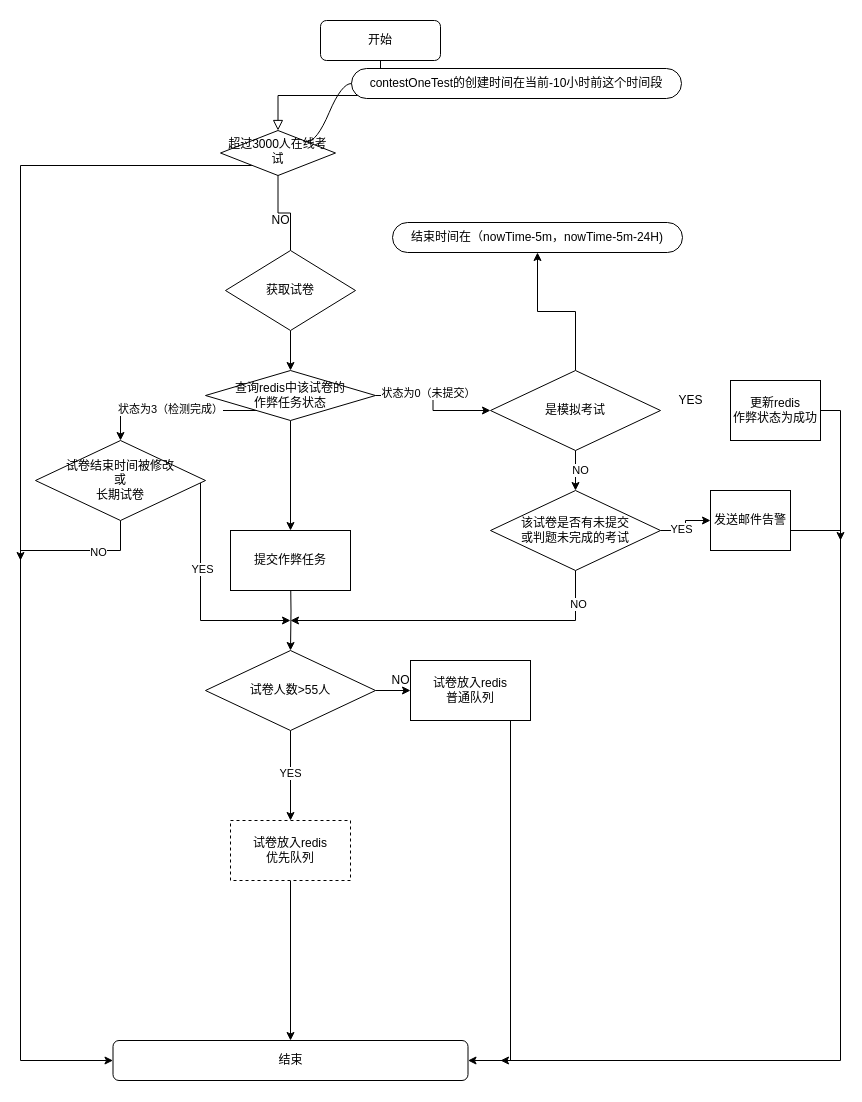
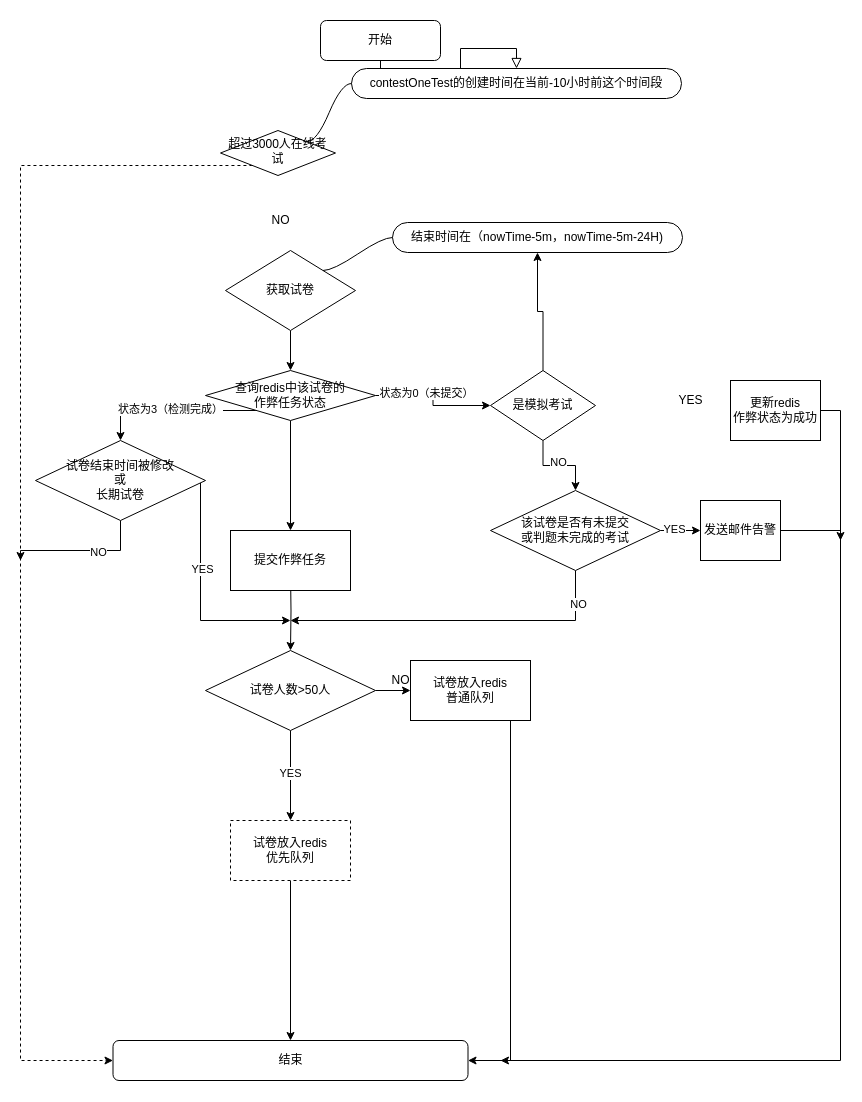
- <mxCell id="2" value="" style="rounded=0;html=1;jettySize=auto;orthogonalLoop=1;fontSize=11;endArrow=block;endFill=0;endSize=8;strokeWidth=1;shadow=0;labelBackgroundColor=none;edgeStyle=orthogonalEdgeStyle;" parent="1" source="3" target="5" edge="1"><mxGeometry relative="1" as="geometry" /></mxCell>
+ <mxCell id="2" value="" style="rounded=0;html=1;jettySize=auto;orthogonalLoop=1;fontSize=11;endArrow=block;endFill=0;endSize=8;strokeWidth=1;shadow=0;labelBackgroundColor=none;edgeStyle=orthogonalEdgeStyle;" parent="1" source="3" target="8" edge="1"><mxGeometry relative="1" as="geometry" /></mxCell>
- <mxCell id="7" value="" style="rounded=0;html=1;jettySize=auto;orthogonalLoop=1;fontSize=11;endArrow=none;endFill=0;endSize=8;strokeWidth=1;shadow=0;labelBackgroundColor=none;edgeStyle=orthogonalEdgeStyle;entryX=0.5;entryY=0;entryDx=0;entryDy=0;" edge="1" parent="1" source="5" target="12"><mxGeometry y="20" relative="1" as="geometry"><mxPoint as="offset" /><mxPoint x="215" y="200" as="sourcePoint" /><mxPoint x="270" y="340" as="targetPoint" /></mxGeometry></mxCell>
- <mxCell id="4" style="edgeStyle=orthogonalEdgeStyle;rounded=0;orthogonalLoop=1;jettySize=auto;html=1;entryX=0;entryY=0.5;entryDx=0;entryDy=0;" edge="1" parent="1" source="5" target="6"><mxGeometry relative="1" as="geometry"><mxPoint x="120" y="1040" as="targetPoint" /><Array as="points"><mxPoint x="20" y="165" /><mxPoint x="20" y="1060" /></Array></mxGeometry></mxCell>
+ <mxCell id="4" style="edgeStyle=orthogonalEdgeStyle;rounded=0;orthogonalLoop=1;jettySize=auto;html=1;entryX=0;entryY=0.5;entryDx=0;entryDy=0;dashed=1;" edge="1" parent="1" source="5" target="6"><mxGeometry relative="1" as="geometry"><mxPoint x="120" y="1040" as="targetPoint" /><Array as="points"><mxPoint x="20" y="165" /><mxPoint x="20" y="1060" /></Array></mxGeometry></mxCell>
+ <mxCell id="14" value="" style="edgeStyle=entityRelationEdgeStyle;startArrow=none;endArrow=none;segment=10;curved=1;exitX=1;exitY=0;exitDx=0;exitDy=0;" edge="1" target="13" parent="1" source="12"><mxGeometry relative="1" as="geometry"><mxPoint x="370" y="280" as="sourcePoint" /></mxGeometry></mxCell>
- <mxCell id="35" value="是模拟考试" style="rhombus;whiteSpace=wrap;html=1;" vertex="1" parent="1"><mxGeometry x="490" y="370" width="170" height="80" as="geometry" /></mxCell>
+ <mxCell id="35" value="是模拟考试" style="rhombus;whiteSpace=wrap;html=1;" vertex="1" parent="1"><mxGeometry x="490" y="370" width="105" height="70" as="geometry" /></mxCell>
- <mxCell id="44" value="发送邮件告警" style="whiteSpace=wrap;html=1;" vertex="1" parent="1"><mxGeometry x="710" y="490" width="80" height="60" as="geometry" /></mxCell>
+ <mxCell id="44" value="发送邮件告警" style="whiteSpace=wrap;html=1;" vertex="1" parent="1"><mxGeometry x="700" y="500" width="80" height="60" as="geometry" /></mxCell>
- <mxCell id="25" value="试卷人数&amp;gt;55人" style="rhombus;whiteSpace=wrap;html=1;" vertex="1" parent="1"><mxGeometry x="205" y="650" width="170" height="80" as="geometry" /></mxCell>
+ <mxCell id="25" value="试卷人数&amp;gt;50人" style="rhombus;whiteSpace=wrap;html=1;" vertex="1" parent="1"><mxGeometry x="205" y="650" width="170" height="80" as="geometry" /></mxCell>
